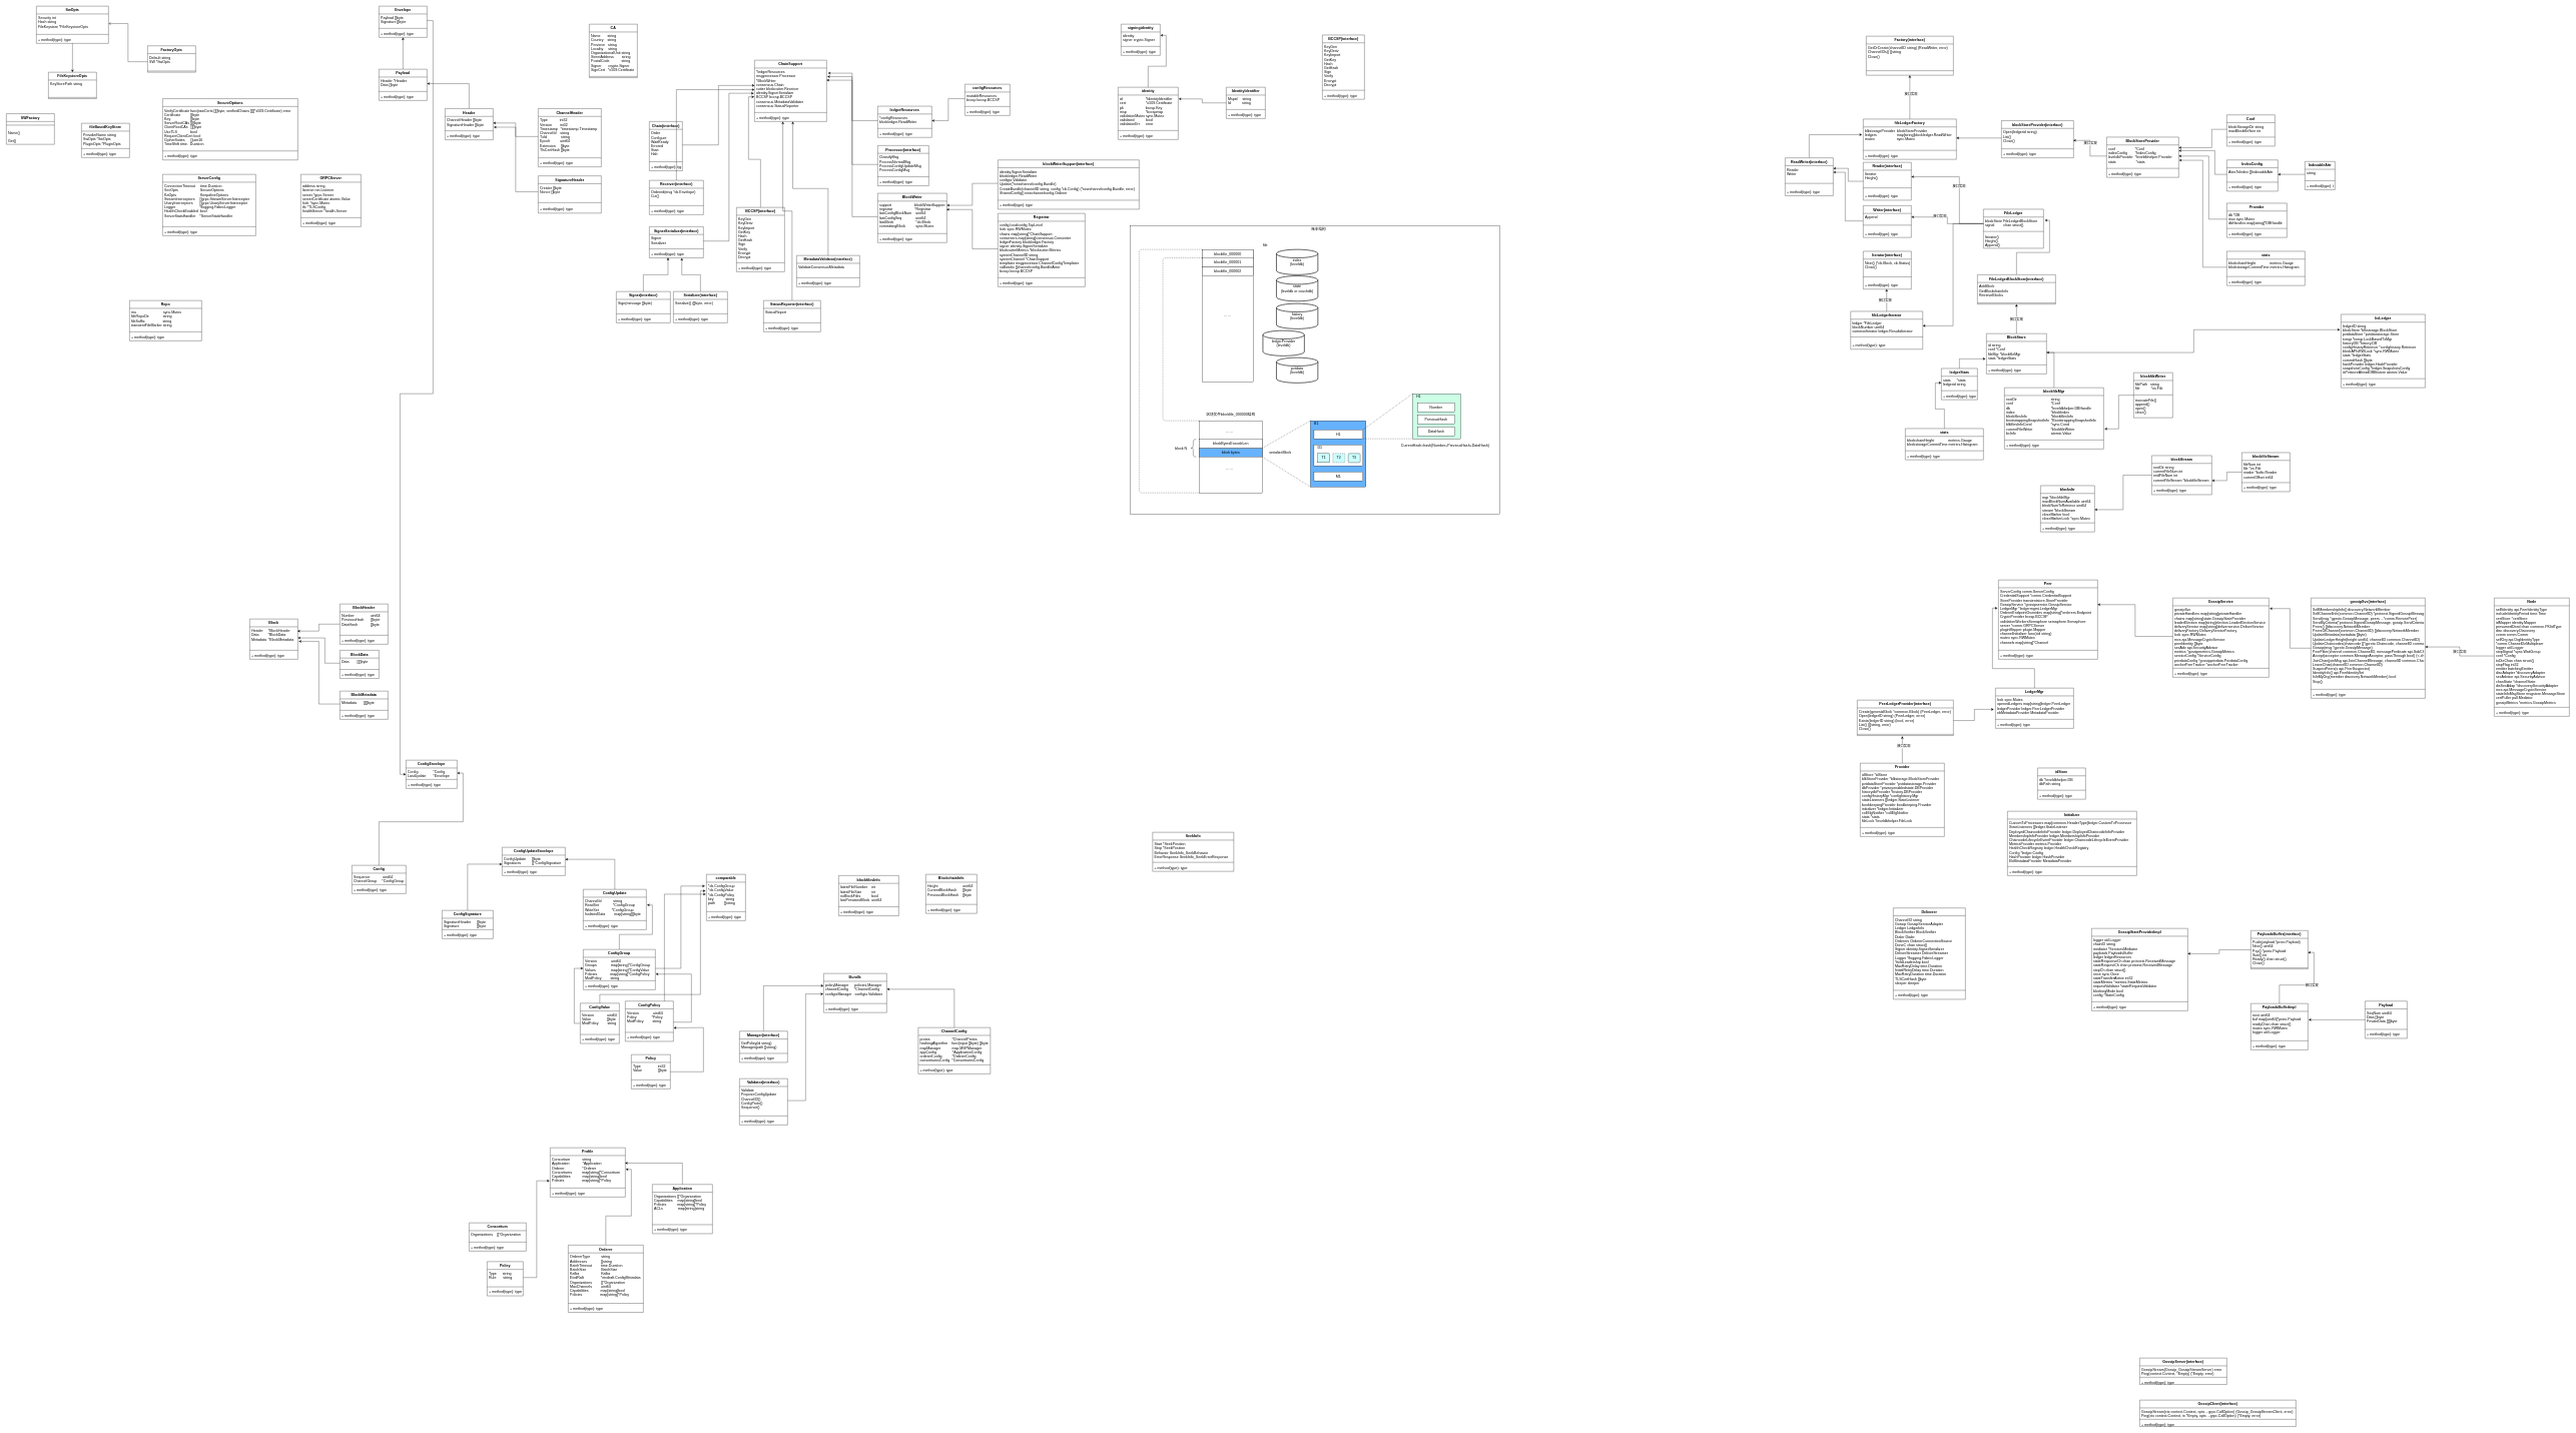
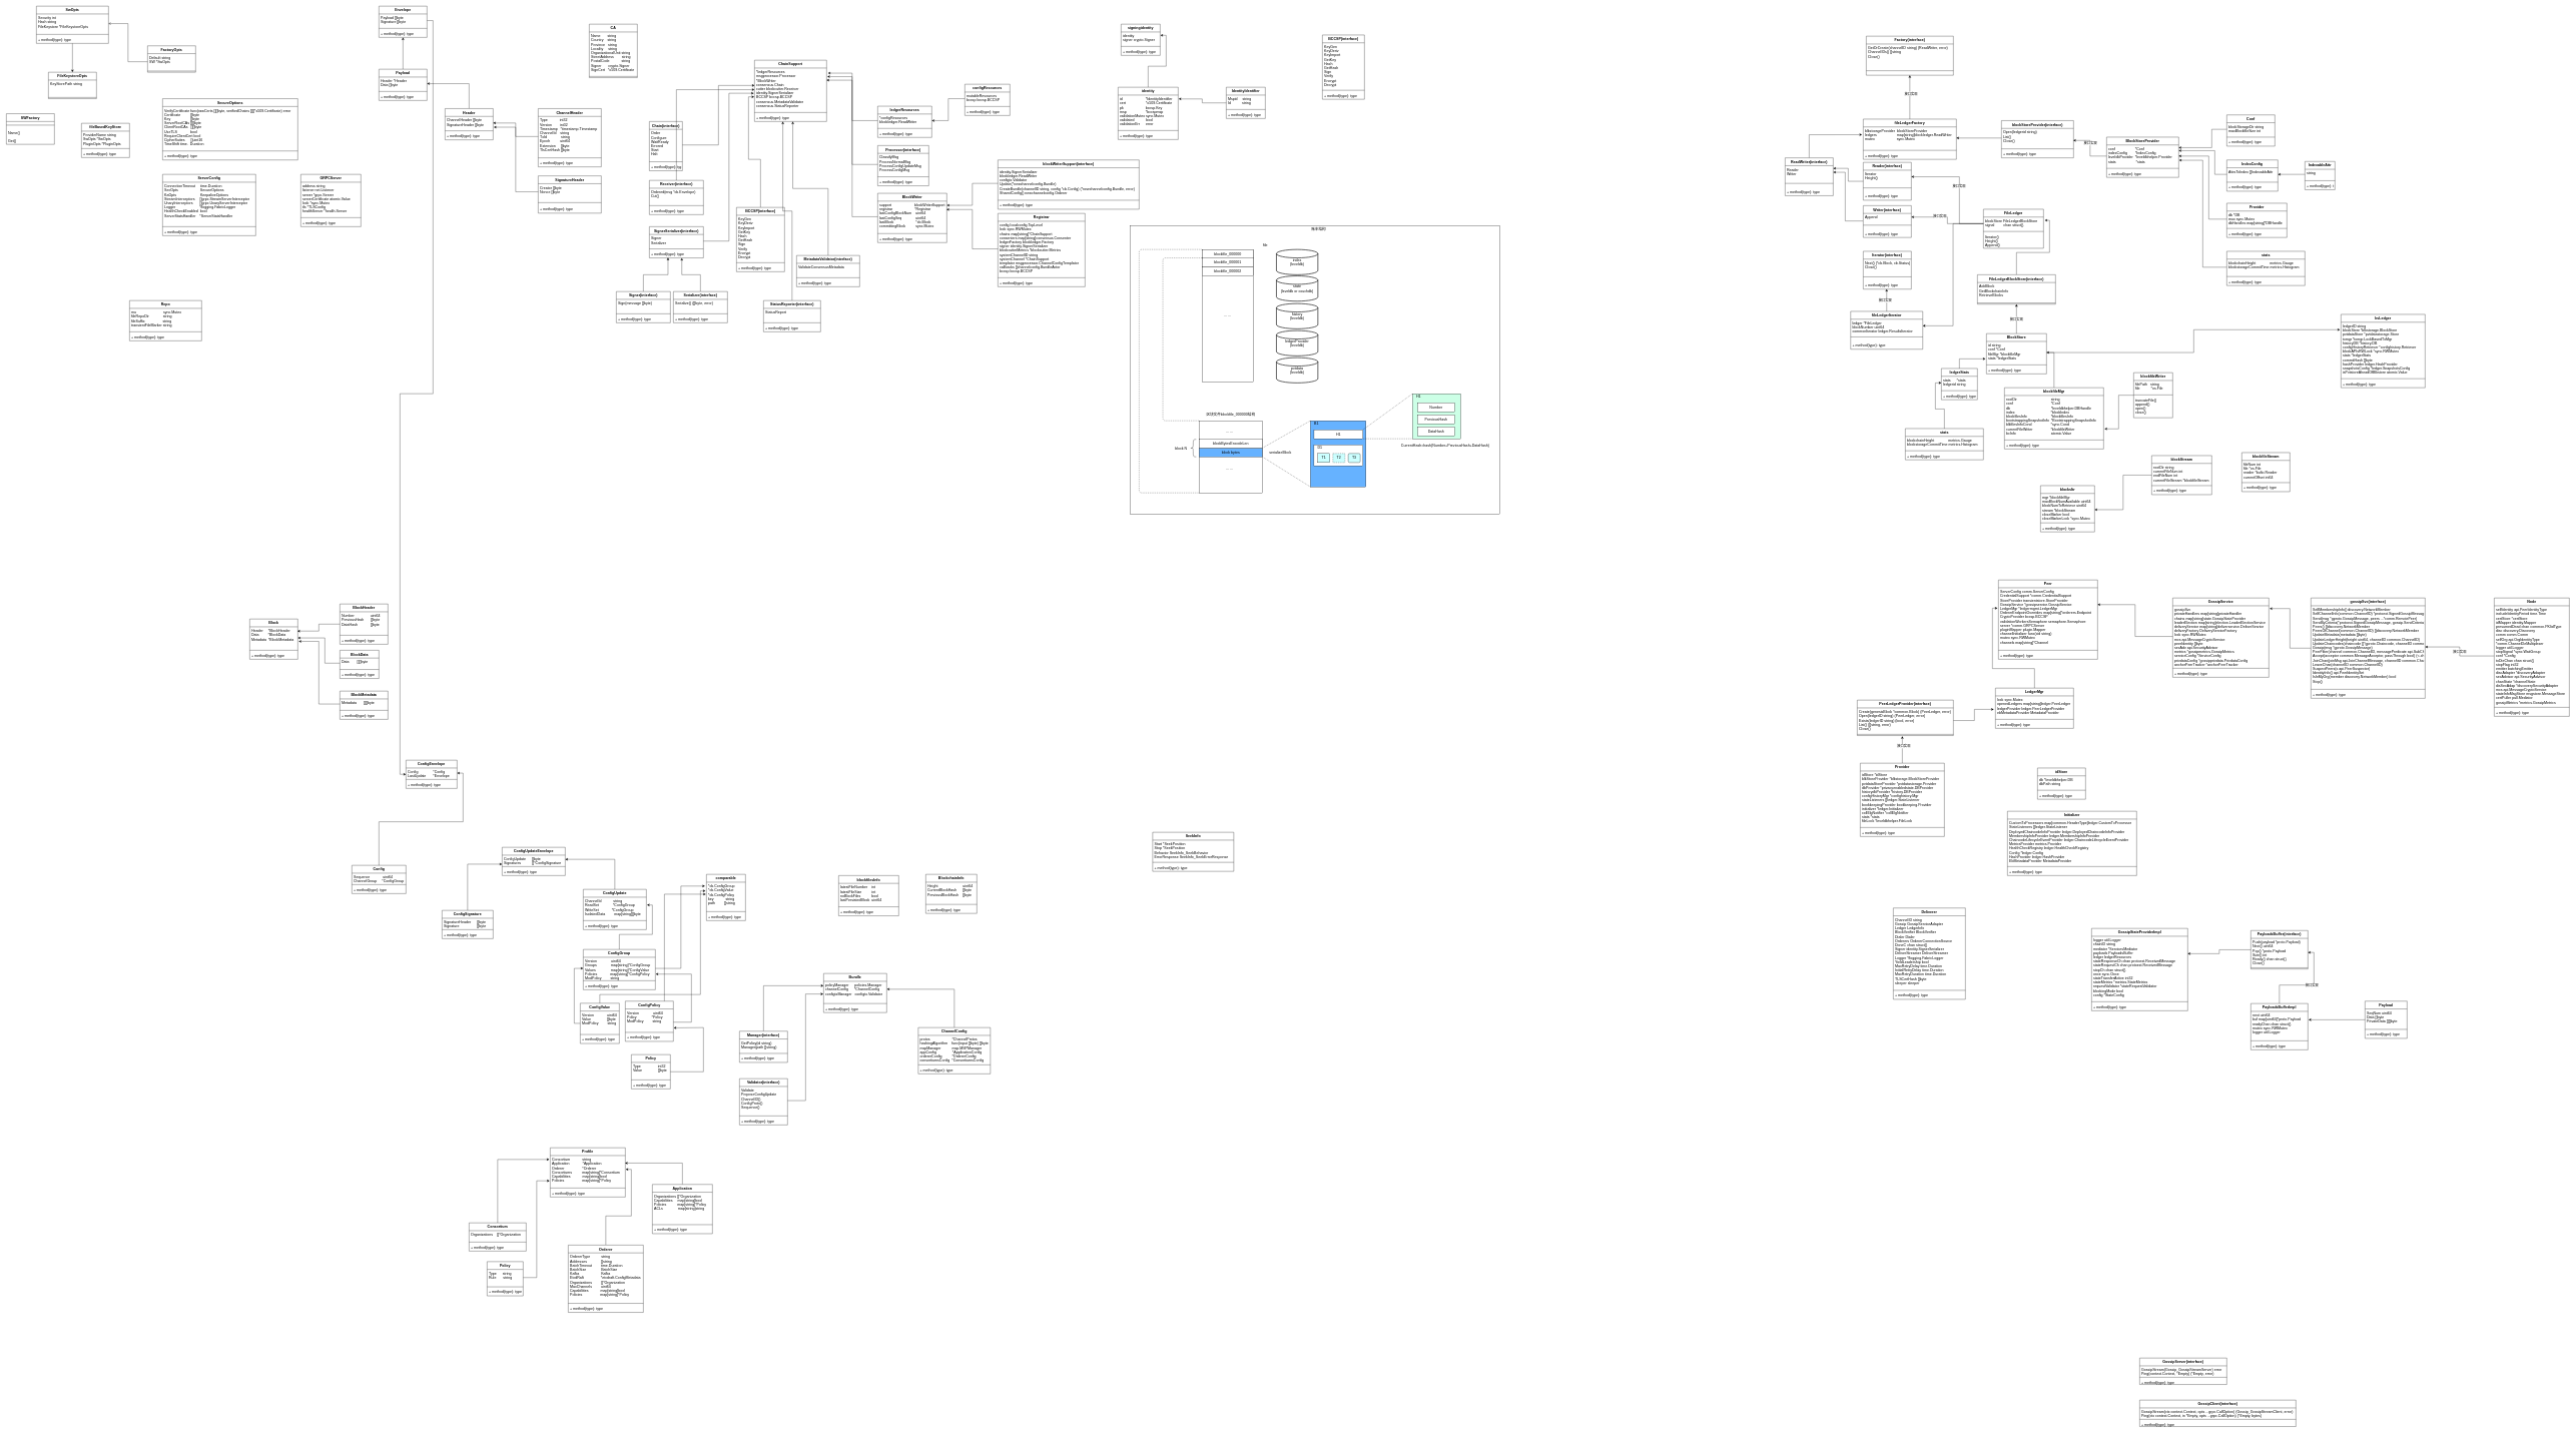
- <mxCell id="422" value="ledgerProvider&lt;br&gt;(leveldb)" style="strokeWidth=2;html=1;shape=mxgraph.flowchart.database;whiteSpace=wrap;fillColor=#FFFFFF;" parent="1" vertex="1"><mxGeometry x="4202" y="1100" width="138" height="84" as="geometry" /></mxCell>
+ <mxCell id="422" value="ledgerProvider&lt;br&gt;(leveldb)" style="strokeWidth=2;html=1;shape=mxgraph.flowchart.database;whiteSpace=wrap;fillColor=#FFFFFF;" parent="1" vertex="1"><mxGeometry x="4247" y="1100" width="138" height="84" as="geometry" /></mxCell>
- <mxCell id="261" value="M1" style="rounded=0;whiteSpace=wrap;html=1;" parent="1" vertex="1"><mxGeometry x="4372" y="1570" width="163" height="30" as="geometry" /></mxCell>
- <mxCell id="395" style="edgeStyle=orthogonalEdgeStyle;rounded=0;orthogonalLoop=1;jettySize=auto;html=1;entryX=1.002;entryY=0.817;entryDx=0;entryDy=0;entryPerimeter=0;" parent="1" source="396" target="402" edge="1"><mxGeometry relative="1" as="geometry" /></mxCell>
+ <mxCell id="346" style="edgeStyle=orthogonalEdgeStyle;rounded=0;orthogonalLoop=1;jettySize=auto;html=1;entryX=-0.012;entryY=0.125;entryDx=0;entryDy=0;entryPerimeter=0;" parent="1" source="347" target="333" edge="1"><mxGeometry relative="1" as="geometry" /></mxCell>
- <mxCell id="506" value="GossipStream(ctx context.Context, opts ...grpc.CallOption) (Gossip_GossipStreamClient, error)&#10;Ping(ctx context.Context, in *Empty, opts ...grpc.CallOption) (*Empty, error)" style="text;strokeColor=none;fillColor=none;align=left;verticalAlign=top;spacingLeft=4;spacingRight=4;overflow=hidden;rotatable=0;points=[[0,0.5],[1,0.5]];portConstraint=eastwest;" vertex="1" parent="505"><mxGeometry y="26" width="520" height="34" as="geometry" /></mxCell>
+ <mxCell id="506" value="GossipStream(ctx context.Context, opts ...grpc.CallOption) (Gossip_GossipStreamClient, error)&#10;Ping(ctx context.Context, in *Empty, opts ...grpc.CallOption) (*Empty, bytes)" style="text;strokeColor=none;fillColor=none;align=left;verticalAlign=top;spacingLeft=4;spacingRight=4;overflow=hidden;rotatable=0;points=[[0,0.5],[1,0.5]];portConstraint=eastwest;" vertex="1" parent="505"><mxGeometry y="26" width="520" height="34" as="geometry" /></mxCell>
